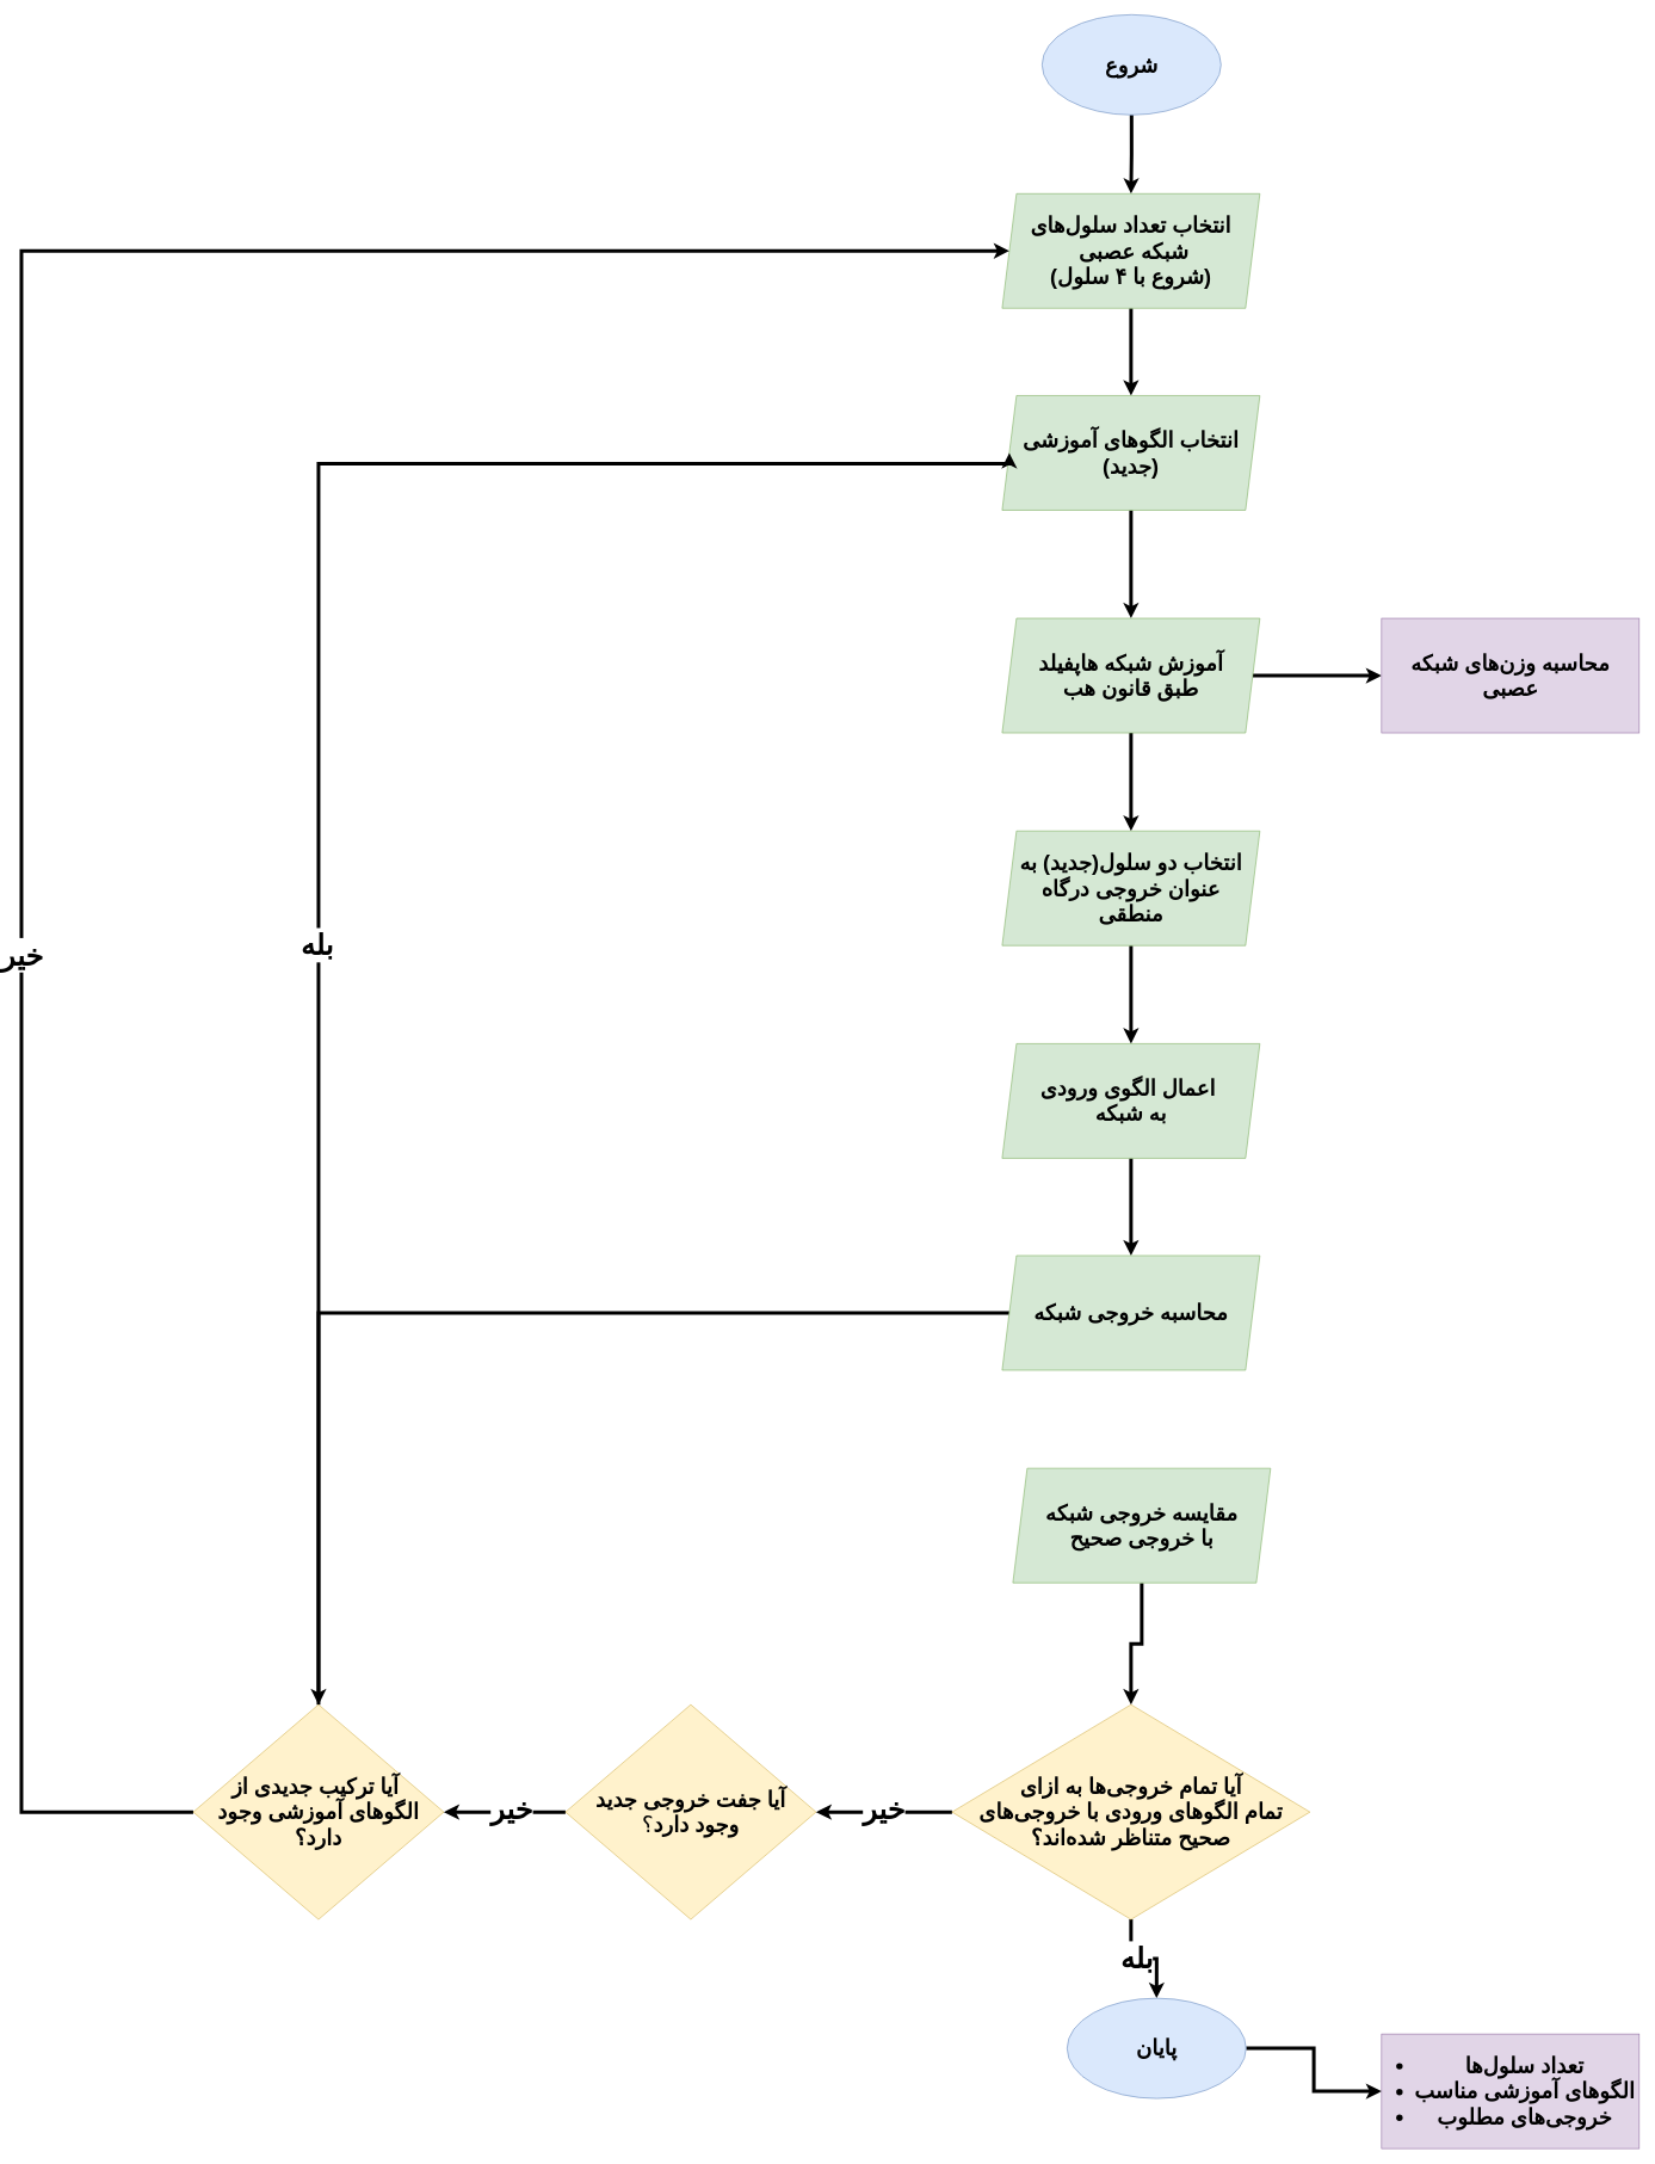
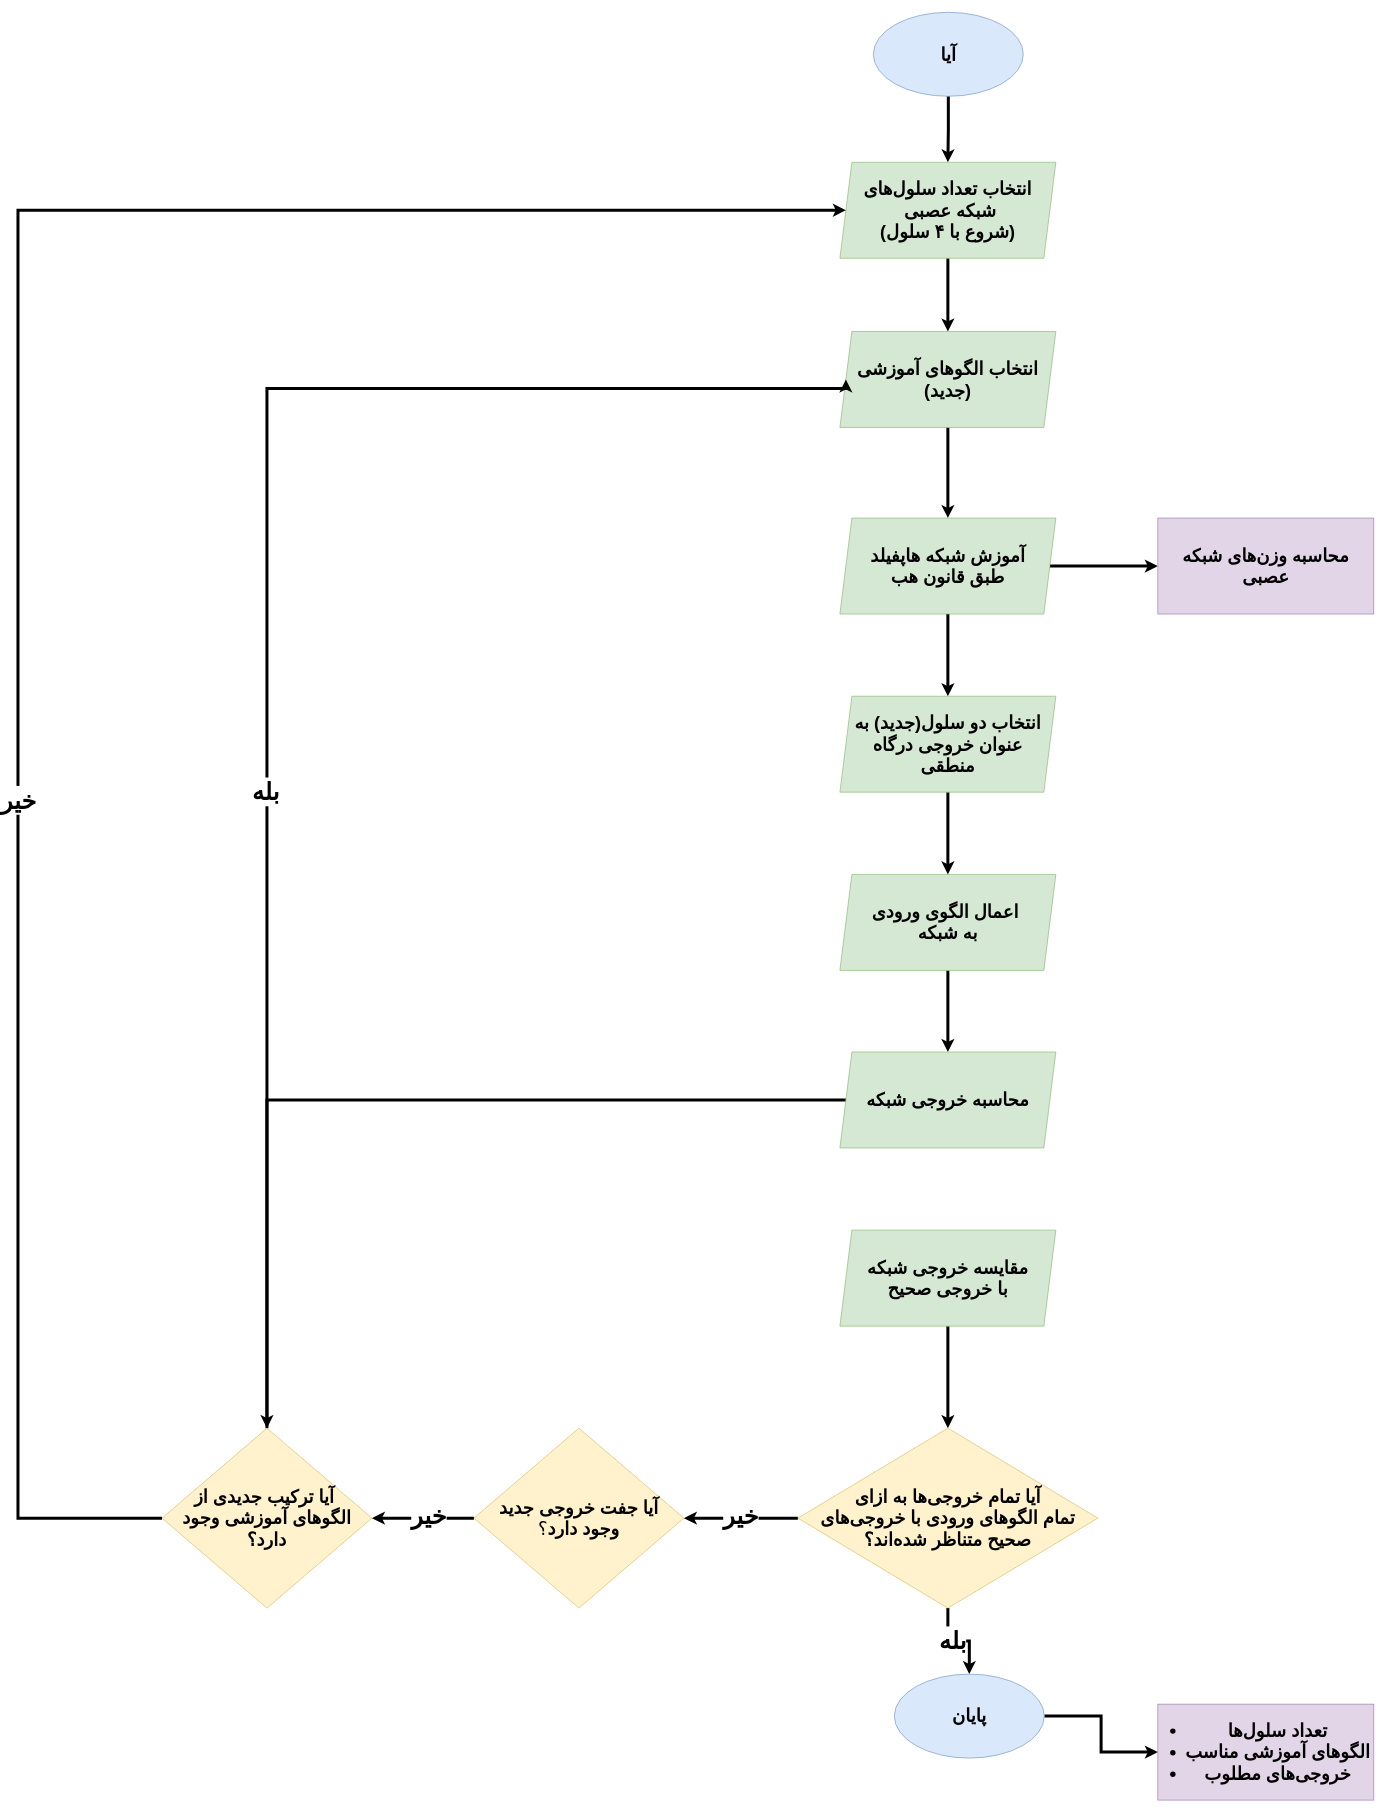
- <mxCell id="3" value="&lt;b&gt;&lt;font style=&quot;font-size: 30px&quot;&gt;شروع&lt;/font&gt;&lt;/b&gt;" style="ellipse;whiteSpace=wrap;html=1;fillColor=#dae8fc;strokeColor=#6c8ebf;" parent="1" vertex="1"><mxGeometry x="1445.75" y="20" width="250" height="140" as="geometry" /></mxCell>
+ <mxCell id="3" value="&lt;b&gt;&lt;font style=&quot;font-size: 30px&quot;&gt;آیا&lt;/font&gt;&lt;/b&gt;" style="ellipse;whiteSpace=wrap;html=1;fillColor=#dae8fc;strokeColor=#6c8ebf;" parent="1" vertex="1"><mxGeometry x="1445.75" y="20" width="250" height="140" as="geometry" /></mxCell>
- <mxCell id="19" value="&lt;b style=&quot;font-size: 30px&quot;&gt;مقایسه خروجی شبکه&lt;br&gt;با خروجی صحیح&lt;br&gt;&lt;/b&gt;" style="shape=parallelogram;perimeter=parallelogramPerimeter;whiteSpace=wrap;html=1;fixedSize=1;fillColor=#d5e8d4;strokeColor=#82b366;spacing=2;" parent="1" vertex="1"><mxGeometry x="1405" y="2050" width="360" height="160" as="geometry" /></mxCell>
+ <mxCell id="19" value="&lt;b style=&quot;font-size: 30px&quot;&gt;مقایسه خروجی شبکه&lt;br&gt;با خروجی صحیح&lt;br&gt;&lt;/b&gt;" style="shape=parallelogram;perimeter=parallelogramPerimeter;whiteSpace=wrap;html=1;fixedSize=1;fillColor=#d5e8d4;strokeColor=#82b366;spacing=2;" parent="1" vertex="1"><mxGeometry x="1390" y="2050" width="360" height="160" as="geometry" /></mxCell>
